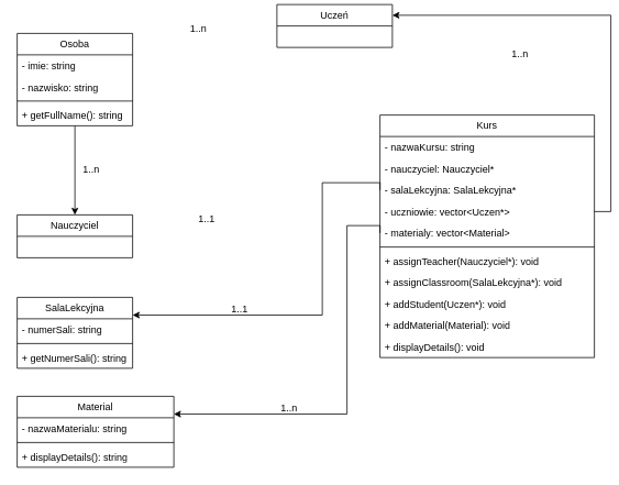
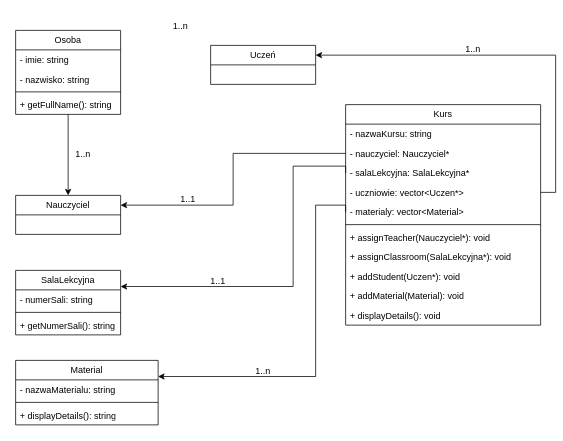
- <mxCell id="9" value="Uczeń" style="swimlane;fontStyle=0;childLayout=stackLayout;horizontal=1;startSize=26;fillColor=none;horizontalStack=0;resizeParent=1;resizeParentMax=0;resizeLast=0;collapsible=1;marginBottom=0;whiteSpace=wrap;html=1;" vertex="1" parent="1"><mxGeometry x="335" y="5" width="140" height="52" as="geometry" /></mxCell>
+ <mxCell id="9" value="Uczeń" style="swimlane;fontStyle=0;childLayout=stackLayout;horizontal=1;startSize=26;fillColor=none;horizontalStack=0;resizeParent=1;resizeParentMax=0;resizeLast=0;collapsible=1;marginBottom=0;whiteSpace=wrap;html=1;" vertex="1" parent="1"><mxGeometry x="280" y="60" width="140" height="52" as="geometry" /></mxCell>
+ <mxCell id="32" style="edgeStyle=orthogonalEdgeStyle;rounded=0;orthogonalLoop=1;jettySize=auto;html=1;exitX=0;exitY=0.5;exitDx=0;exitDy=0;entryX=1;entryY=0.25;entryDx=0;entryDy=0;" edge="1" parent="1" source="20" target="8"><mxGeometry relative="1" as="geometry" /></mxCell>
